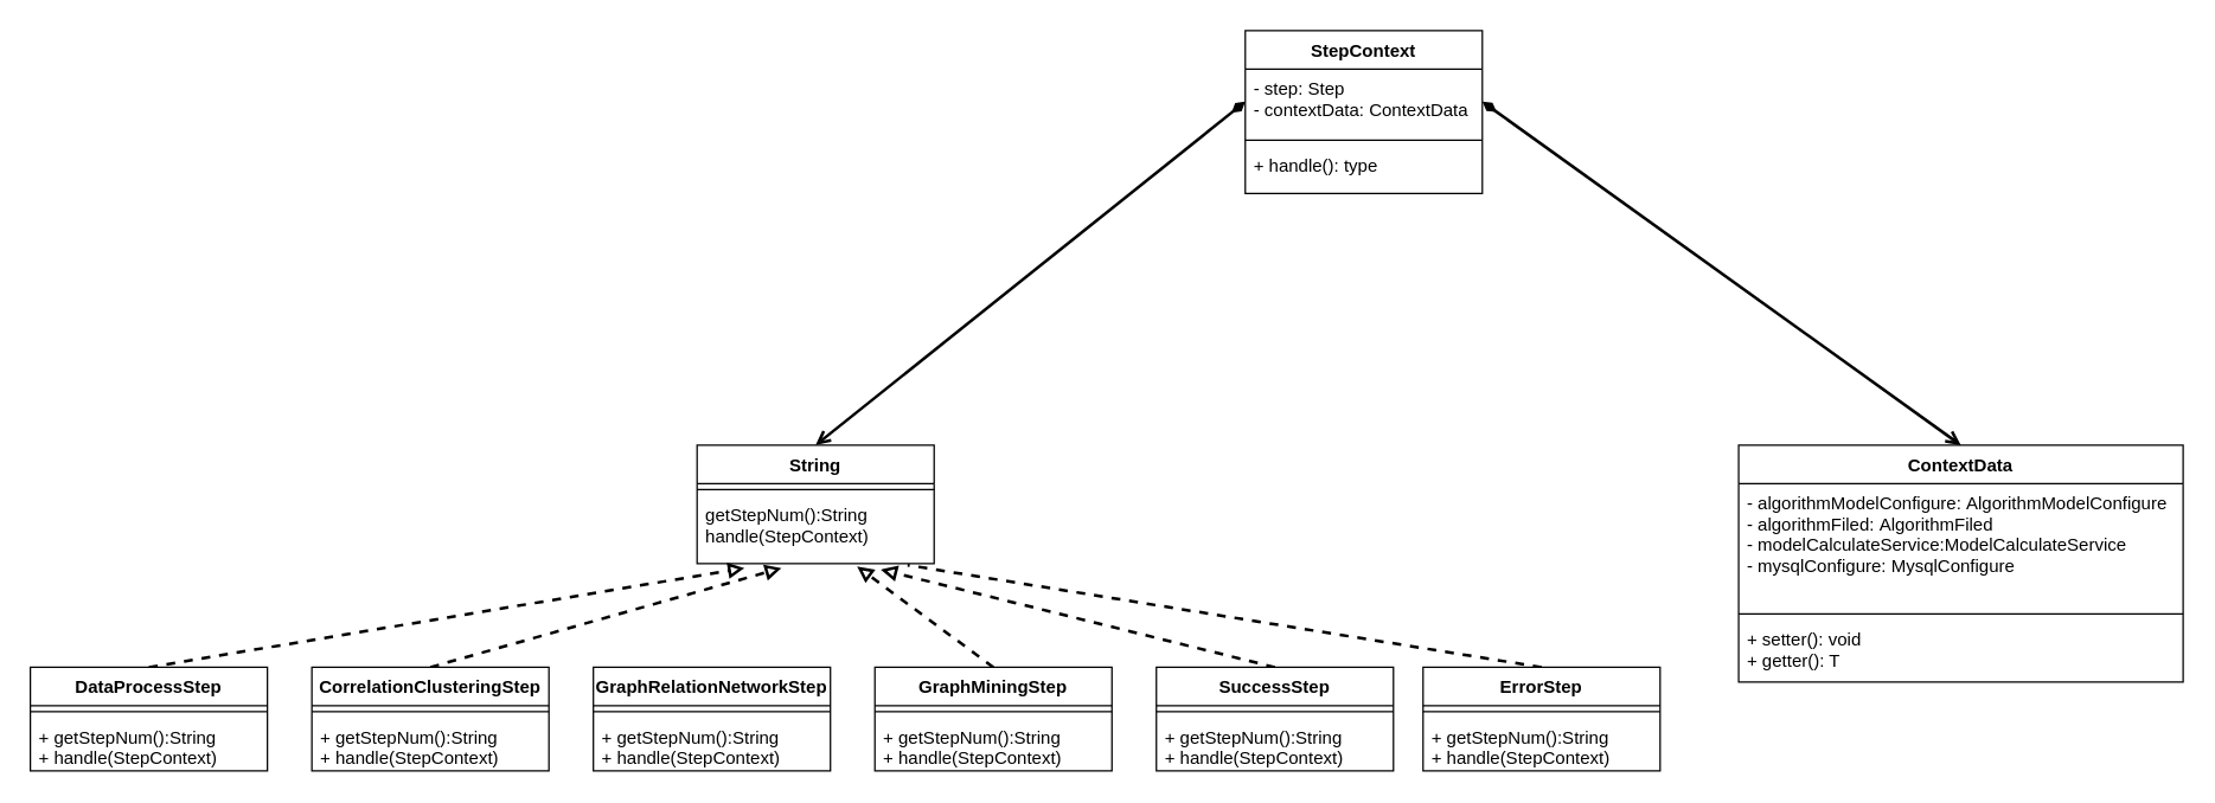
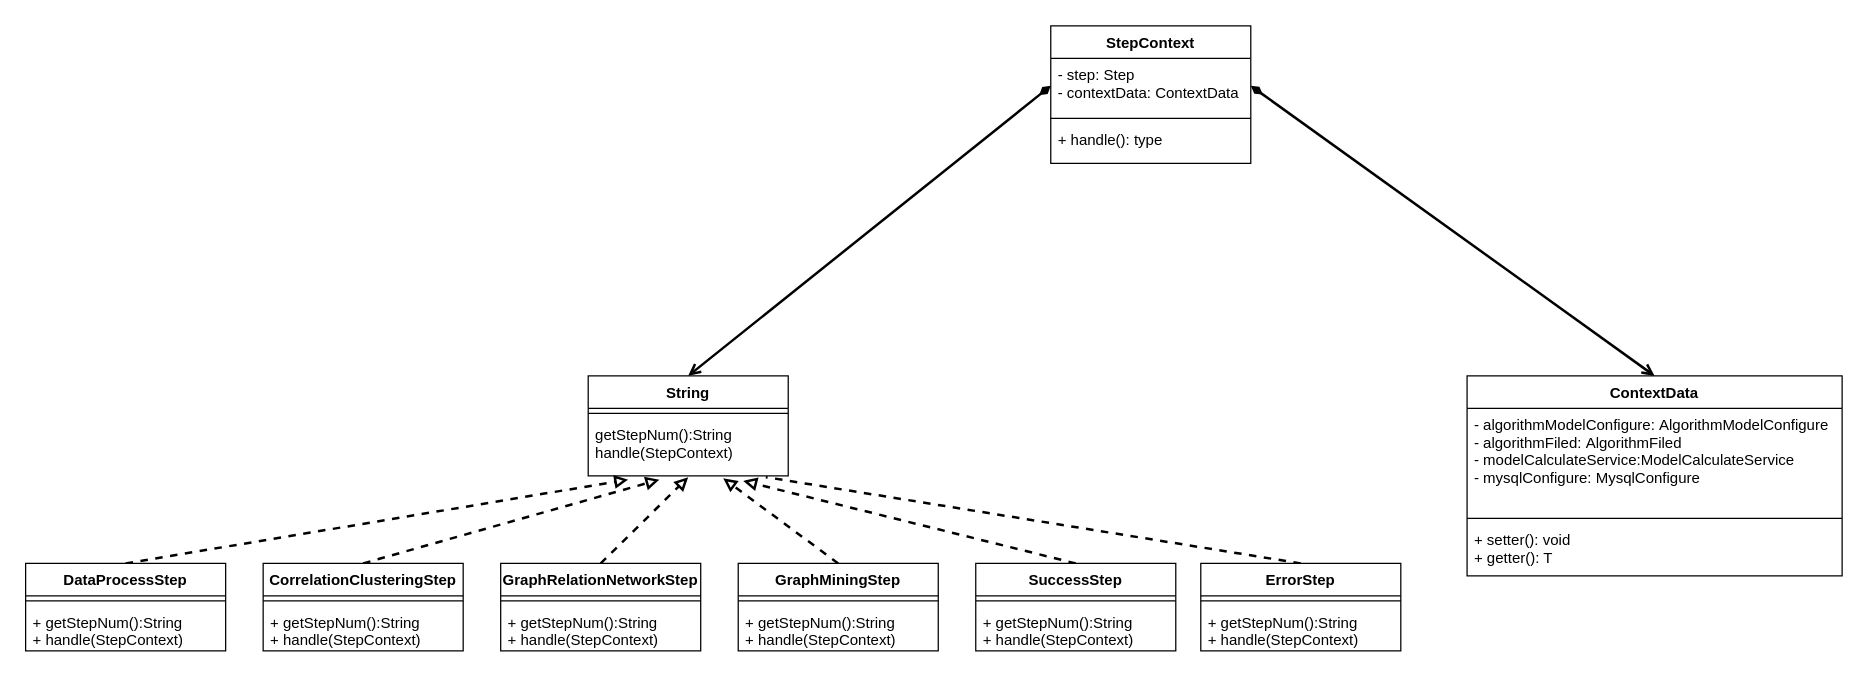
+ <mxCell id="4" style="rounded=0;orthogonalLoop=1;jettySize=auto;html=1;entryX=0.5;entryY=1.022;entryDx=0;entryDy=0;entryPerimeter=0;dashed=1;endArrow=block;endFill=0;strokeWidth=2;exitX=0.5;exitY=0;exitDx=0;exitDy=0;" edge="1" parent="1" source="16" target="21"><mxGeometry relative="1" as="geometry" /></mxCell>
